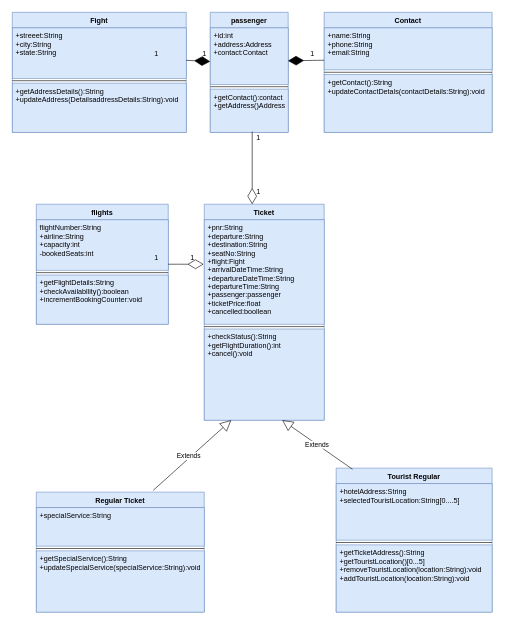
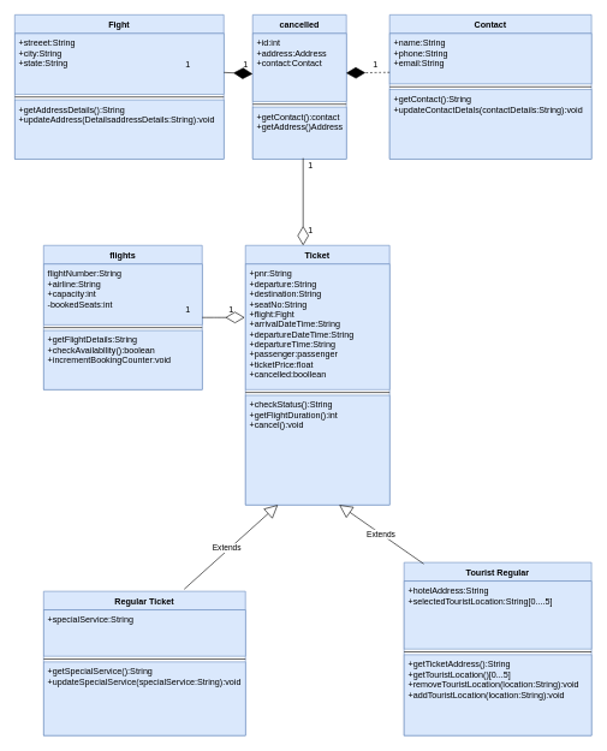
- <mxCell id="10" value="passenger" style="swimlane;fontStyle=1;align=center;verticalAlign=top;childLayout=stackLayout;horizontal=1;startSize=26;horizontalStack=0;resizeParent=1;resizeParentMax=0;resizeLast=0;collapsible=1;marginBottom=0;fillColor=#dae8fc;strokeColor=#6c8ebf;" parent="1" vertex="1"><mxGeometry x="350" y="20" width="130" height="200" as="geometry" /></mxCell>
+ <mxCell id="10" value="cancelled" style="swimlane;fontStyle=1;align=center;verticalAlign=top;childLayout=stackLayout;horizontal=1;startSize=26;horizontalStack=0;resizeParent=1;resizeParentMax=0;resizeLast=0;collapsible=1;marginBottom=0;fillColor=#dae8fc;strokeColor=#6c8ebf;" parent="1" vertex="1"><mxGeometry x="350" y="20" width="130" height="200" as="geometry" /></mxCell>
- <mxCell id="34" value="" style="endArrow=diamondThin;endFill=1;endSize=24;html=1;exitX=0;exitY=0.77;exitDx=0;exitDy=0;exitPerimeter=0;entryX=0.997;entryY=0.584;entryDx=0;entryDy=0;entryPerimeter=0;" parent="1" source="19" target="11" edge="1"><mxGeometry width="160" relative="1" as="geometry"><mxPoint x="220" y="340" as="sourcePoint" /><mxPoint x="380" y="340" as="targetPoint" /><Array as="points"><mxPoint x="530" y="100" /></Array></mxGeometry></mxCell>
+ <mxCell id="34" value="" style="endArrow=diamondThin;endFill=1;endSize=24;html=1;exitX=0;exitY=0.77;exitDx=0;exitDy=0;exitPerimeter=0;entryX=0.997;entryY=0.584;entryDx=0;entryDy=0;entryPerimeter=0;dashed=1;" parent="1" source="19" target="11" edge="1"><mxGeometry width="160" relative="1" as="geometry"><mxPoint x="220" y="340" as="sourcePoint" /><mxPoint x="380" y="340" as="targetPoint" /><Array as="points"><mxPoint x="530" y="100" /></Array></mxGeometry></mxCell>
